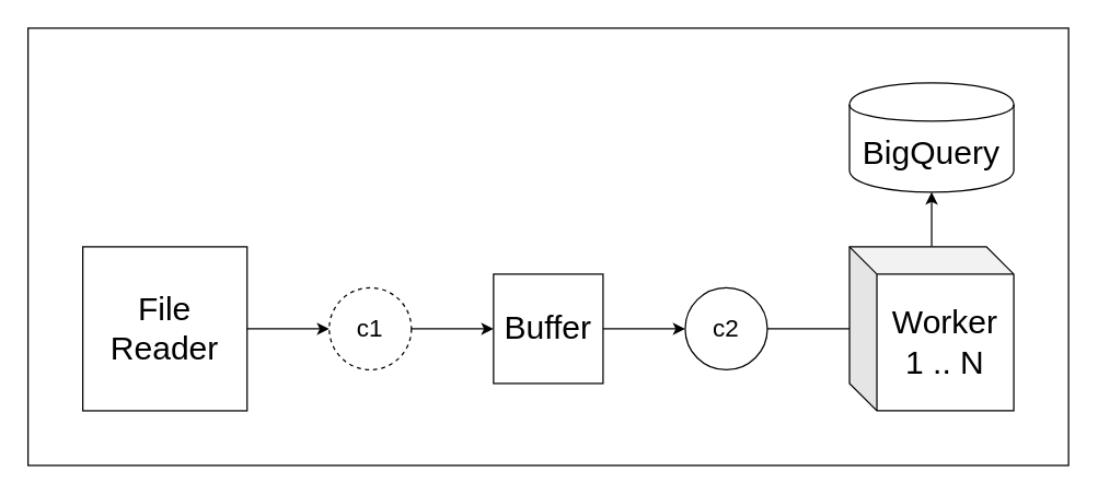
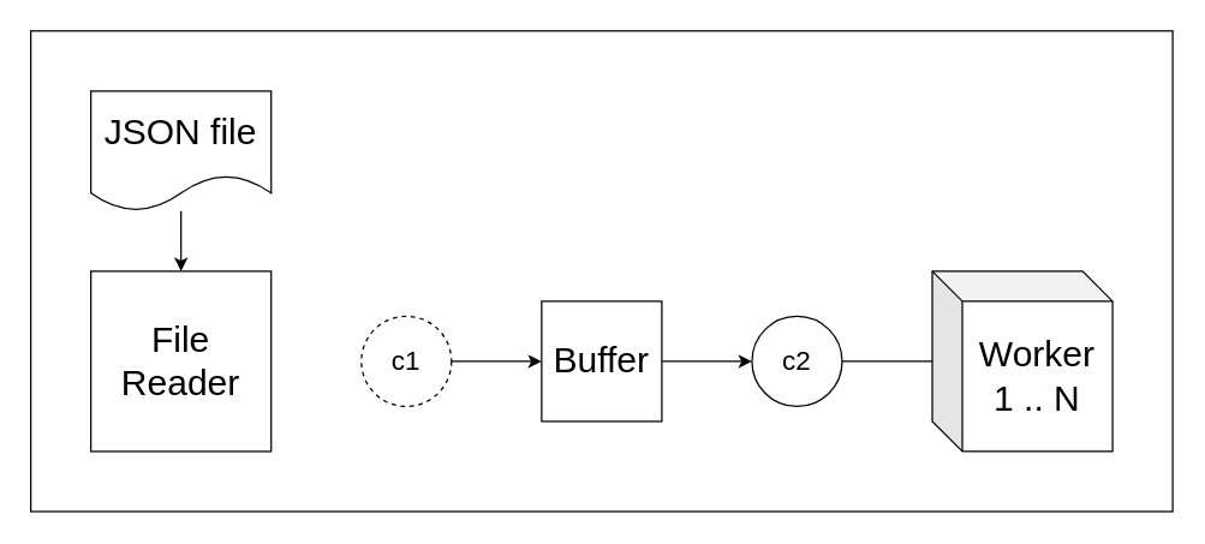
+ <mxCell id="5" value="&lt;font style=&quot;font-size: 24px&quot;&gt;JSON file&lt;/font&gt;" style="shape=document;whiteSpace=wrap;html=1;boundedLbl=1;" vertex="1" parent="1"><mxGeometry x="60" y="60" width="120" height="80" as="geometry" /></mxCell>
- <mxCell id="6" value="&lt;font style=&quot;font-size: 24px&quot;&gt;BigQuery&lt;/font&gt;" style="shape=cylinder;whiteSpace=wrap;html=1;boundedLbl=1;backgroundOutline=1;" vertex="1" parent="1"><mxGeometry x="620" y="60" width="120" height="80" as="geometry" /></mxCell>
+ <mxCell id="7" value="" style="endArrow=classic;html=1;entryX=0.5;entryY=0;entryDx=0;entryDy=0;" edge="1" parent="1" source="5" target="3"><mxGeometry width="50" height="50" relative="1" as="geometry"><mxPoint x="370" y="360" as="sourcePoint" /><mxPoint x="420" y="310" as="targetPoint" /></mxGeometry></mxCell>
- <mxCell id="10" value="" style="endArrow=classic;html=1;entryX=0.5;entryY=1;entryDx=0;entryDy=0;" edge="1" parent="1" source="15" target="6"><mxGeometry width="50" height="50" relative="1" as="geometry"><mxPoint x="680" y="180" as="sourcePoint" /><mxPoint x="420" y="310" as="targetPoint" /></mxGeometry></mxCell>
- <mxCell id="8" value="" style="endArrow=classic;html=1;exitX=1;exitY=0.5;exitDx=0;exitDy=0;entryX=0;entryY=0.5;entryDx=0;entryDy=0;" edge="1" parent="1" source="3" target="4"><mxGeometry width="50" height="50" relative="1" as="geometry"><mxPoint x="370" y="360" as="sourcePoint" /><mxPoint x="420" y="310" as="targetPoint" /></mxGeometry></mxCell>
